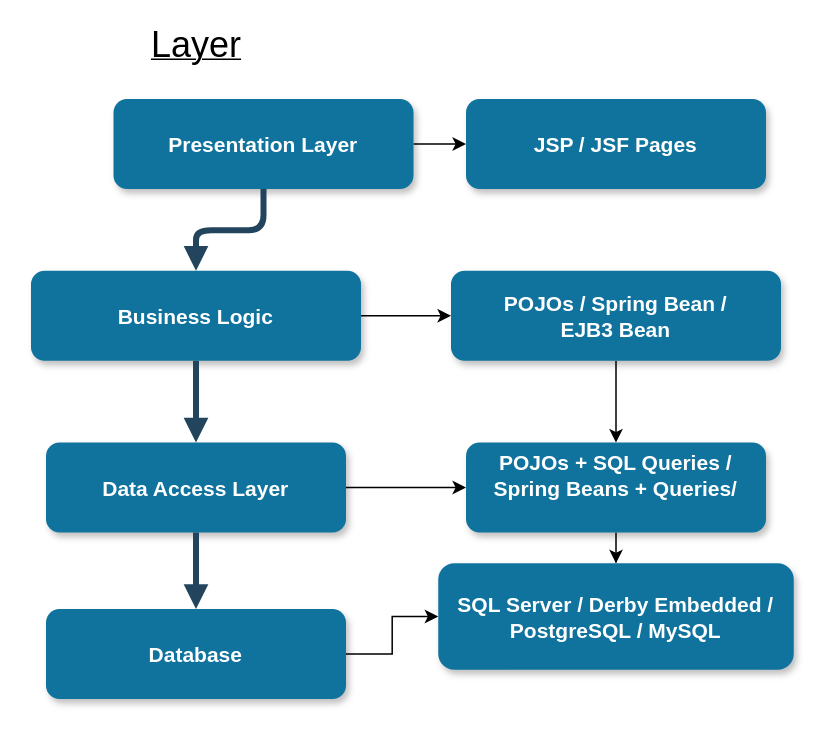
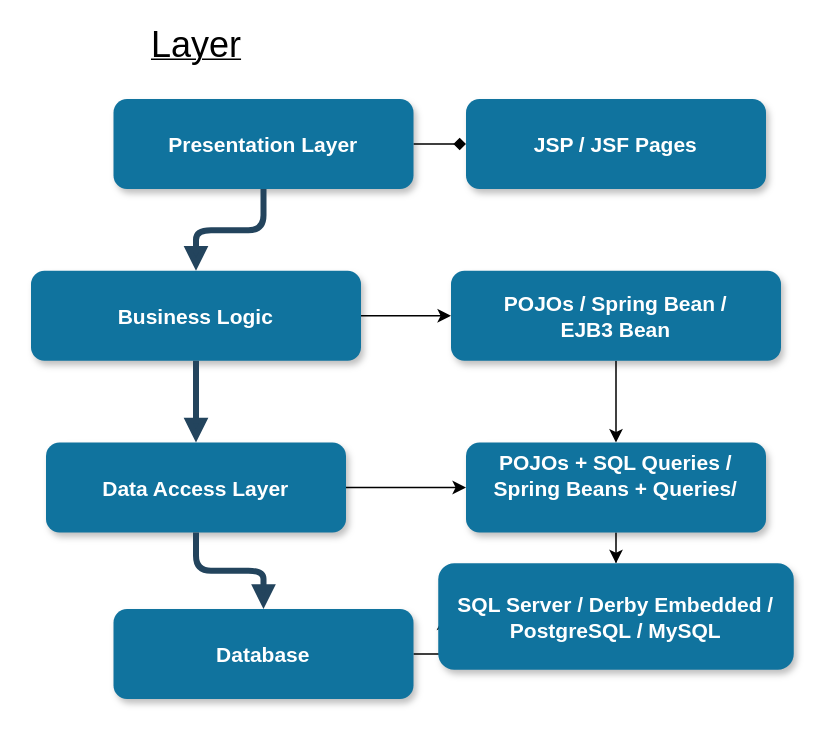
- <mxCell id="2" value="" style="edgeStyle=orthogonalEdgeStyle;rounded=0;orthogonalLoop=1;jettySize=auto;html=1;" edge="1" parent="1" source="3" target="4"><mxGeometry relative="1" as="geometry" /></mxCell>
+ <mxCell id="2" value="" style="edgeStyle=orthogonalEdgeStyle;rounded=0;orthogonalLoop=1;jettySize=auto;html=1;endArrow=diamond;" edge="1" parent="1" source="3" target="4"><mxGeometry relative="1" as="geometry" /></mxCell>
- <mxCell id="14" value="Database" style="rounded=1;fillColor=#10739E;strokeColor=none;shadow=1;gradientColor=none;fontStyle=1;fontColor=#FFFFFF;fontSize=14;" parent="1" vertex="1"><mxGeometry x="30" y="405.5" width="200" height="60" as="geometry" /></mxCell>
+ <mxCell id="14" value="Database" style="rounded=1;fillColor=#10739E;strokeColor=none;shadow=1;gradientColor=none;fontStyle=1;fontColor=#FFFFFF;fontSize=14;" parent="1" vertex="1"><mxGeometry x="75" y="405.5" width="200" height="60" as="geometry" /></mxCell>
